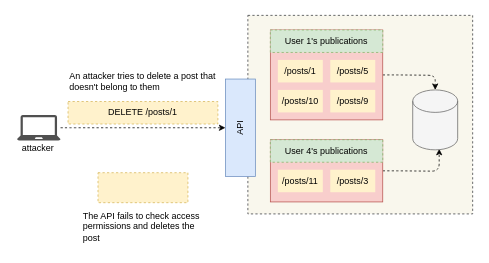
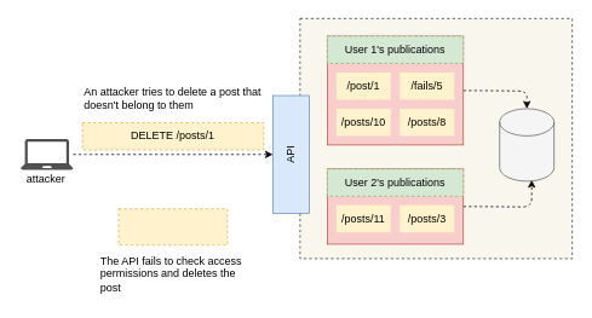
- <mxCell id="8" value="/posts/1" style="text;html=1;strokeColor=none;fillColor=#fff2cc;align=center;verticalAlign=middle;whiteSpace=wrap;rounded=0;dashed=1;fontFamily=Helvetica;" vertex="1" parent="1"><mxGeometry x="370" y="79.5" width="60" height="30" as="geometry" /></mxCell>
+ <mxCell id="8" value="/post/1" style="text;html=1;strokeColor=none;fillColor=#fff2cc;align=center;verticalAlign=middle;whiteSpace=wrap;rounded=0;dashed=1;fontFamily=Helvetica;" vertex="1" parent="1"><mxGeometry x="370" y="79.5" width="60" height="30" as="geometry" /></mxCell>
- <mxCell id="11" value="/posts/5" style="text;html=1;strokeColor=none;fillColor=#fff2cc;align=center;verticalAlign=middle;whiteSpace=wrap;rounded=0;dashed=1;fontFamily=Helvetica;" vertex="1" parent="1"><mxGeometry x="440" y="79.5" width="60" height="30" as="geometry" /></mxCell>
+ <mxCell id="11" value="/fails/5" style="text;html=1;strokeColor=none;fillColor=#fff2cc;align=center;verticalAlign=middle;whiteSpace=wrap;rounded=0;dashed=1;fontFamily=Helvetica;" vertex="1" parent="1"><mxGeometry x="440" y="79.5" width="60" height="30" as="geometry" /></mxCell>
- <mxCell id="10" value="/posts/9" style="text;html=1;strokeColor=none;fillColor=#fff2cc;align=center;verticalAlign=middle;whiteSpace=wrap;rounded=0;dashed=1;fontFamily=Helvetica;" vertex="1" parent="1"><mxGeometry x="440" y="119.5" width="60" height="30" as="geometry" /></mxCell>
+ <mxCell id="10" value="/posts/8" style="text;html=1;strokeColor=none;fillColor=#fff2cc;align=center;verticalAlign=middle;whiteSpace=wrap;rounded=0;dashed=1;fontFamily=Helvetica;" vertex="1" parent="1"><mxGeometry x="440" y="119.5" width="60" height="30" as="geometry" /></mxCell>
- <mxCell id="17" value="User 4's publications" style="text;html=1;strokeColor=#82b366;fillColor=#d5e8d4;align=center;verticalAlign=middle;whiteSpace=wrap;rounded=0;dashed=1;fontFamily=Helvetica;" vertex="1" parent="1"><mxGeometry x="360" y="186" width="150" height="30" as="geometry" /></mxCell>
+ <mxCell id="17" value="User 2's publications" style="text;html=1;strokeColor=#82b366;fillColor=#d5e8d4;align=center;verticalAlign=middle;whiteSpace=wrap;rounded=0;dashed=1;fontFamily=Helvetica;" vertex="1" parent="1"><mxGeometry x="360" y="186" width="150" height="30" as="geometry" /></mxCell>
